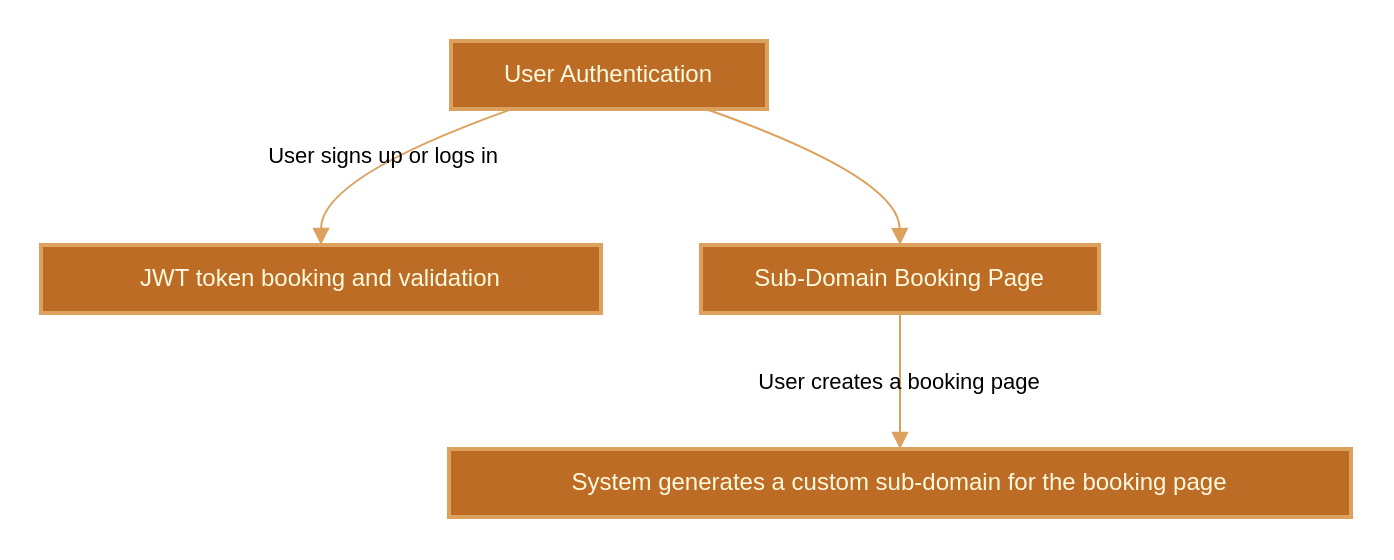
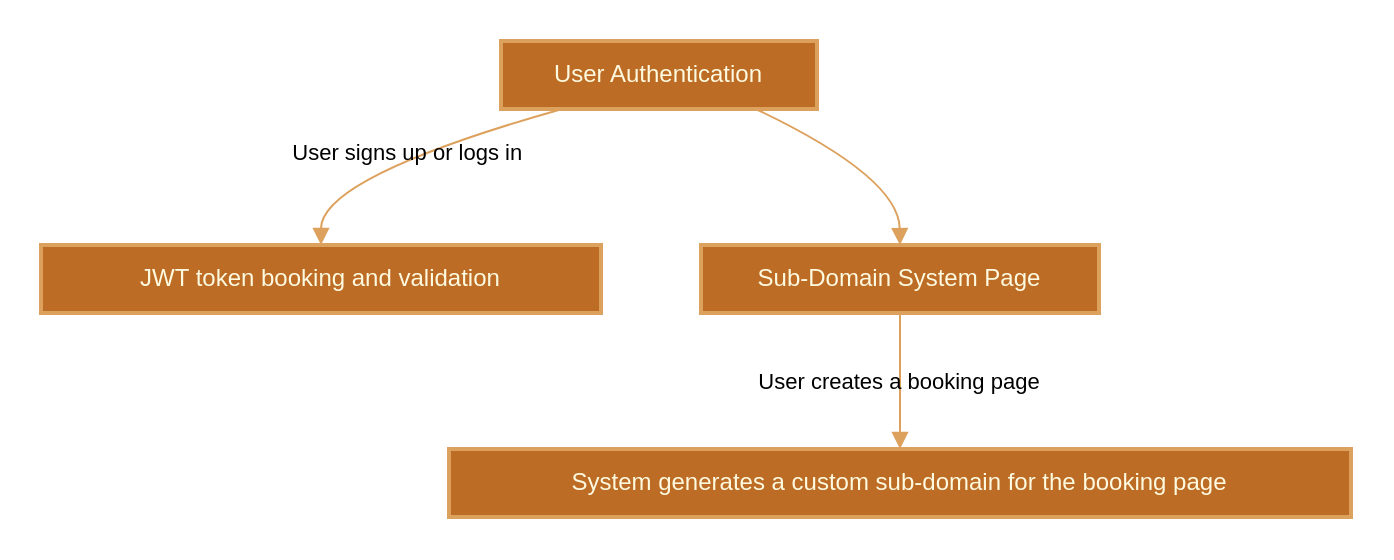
- <mxCell id="2" value="User Authentication" style="whiteSpace=wrap;strokeWidth=2;labelBackgroundColor=none;fillColor=#BC6C25;strokeColor=#DDA15E;fontColor=#FEFAE0;" parent="1" vertex="1"><mxGeometry x="225" width="158" height="34" as="geometry" y="20" /></mxCell>
+ <mxCell id="2" value="User Authentication" style="whiteSpace=wrap;strokeWidth=2;labelBackgroundColor=none;fillColor=#BC6C25;strokeColor=#DDA15E;fontColor=#FEFAE0;" parent="1" vertex="1"><mxGeometry x="250" y="20" width="158" height="34" as="geometry" /></mxCell>
- <mxCell id="4" value="Sub-Domain Booking Page" style="whiteSpace=wrap;strokeWidth=2;labelBackgroundColor=none;fillColor=#BC6C25;strokeColor=#DDA15E;fontColor=#FEFAE0;" parent="1" vertex="1"><mxGeometry x="350" y="122" width="199" height="34" as="geometry" /></mxCell>
+ <mxCell id="4" value="Sub-Domain System Page" style="whiteSpace=wrap;strokeWidth=2;labelBackgroundColor=none;fillColor=#BC6C25;strokeColor=#DDA15E;fontColor=#FEFAE0;" parent="1" vertex="1"><mxGeometry x="350" y="122" width="199" height="34" as="geometry" /></mxCell>
